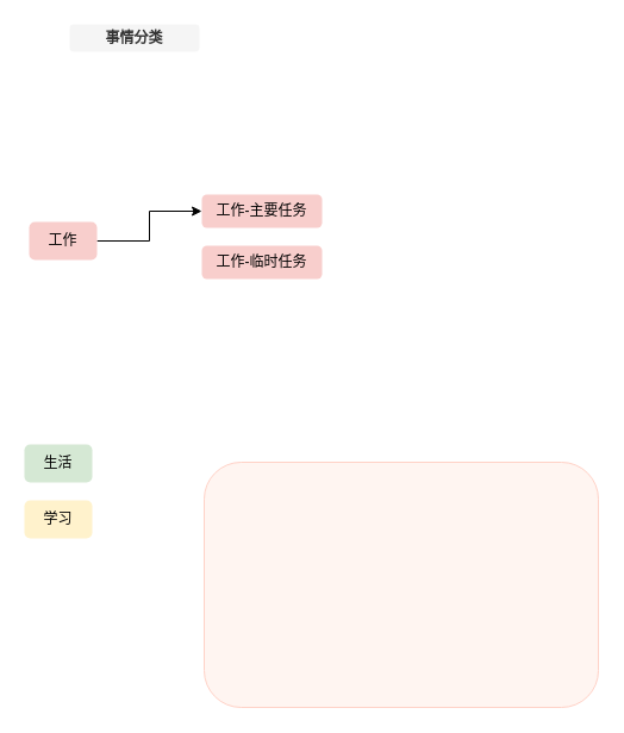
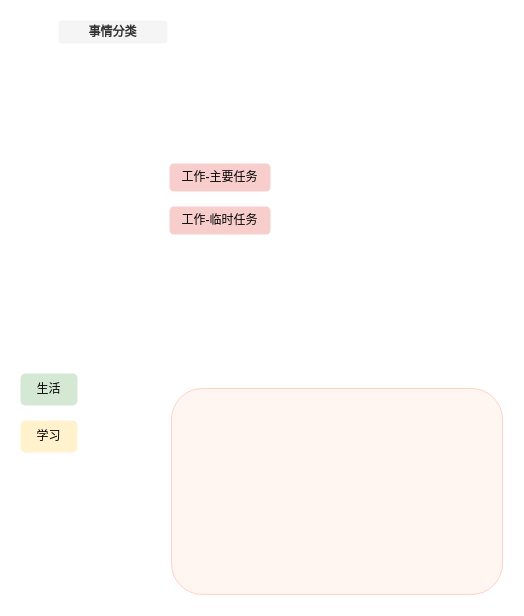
- <mxCell id="5" value="" style="edgeStyle=orthogonalEdgeStyle;rounded=0;orthogonalLoop=1;jettySize=auto;html=1;" edge="1" parent="1" source="6" target="8"><mxGeometry relative="1" as="geometry" /></mxCell>
- <mxCell id="6" value="工作" style="rounded=1;whiteSpace=wrap;html=1;fillColor=#f8cecc;strokeColor=none;" vertex="1" parent="1"><mxGeometry x="24" y="186" width="57" height="32" as="geometry" /></mxCell>
